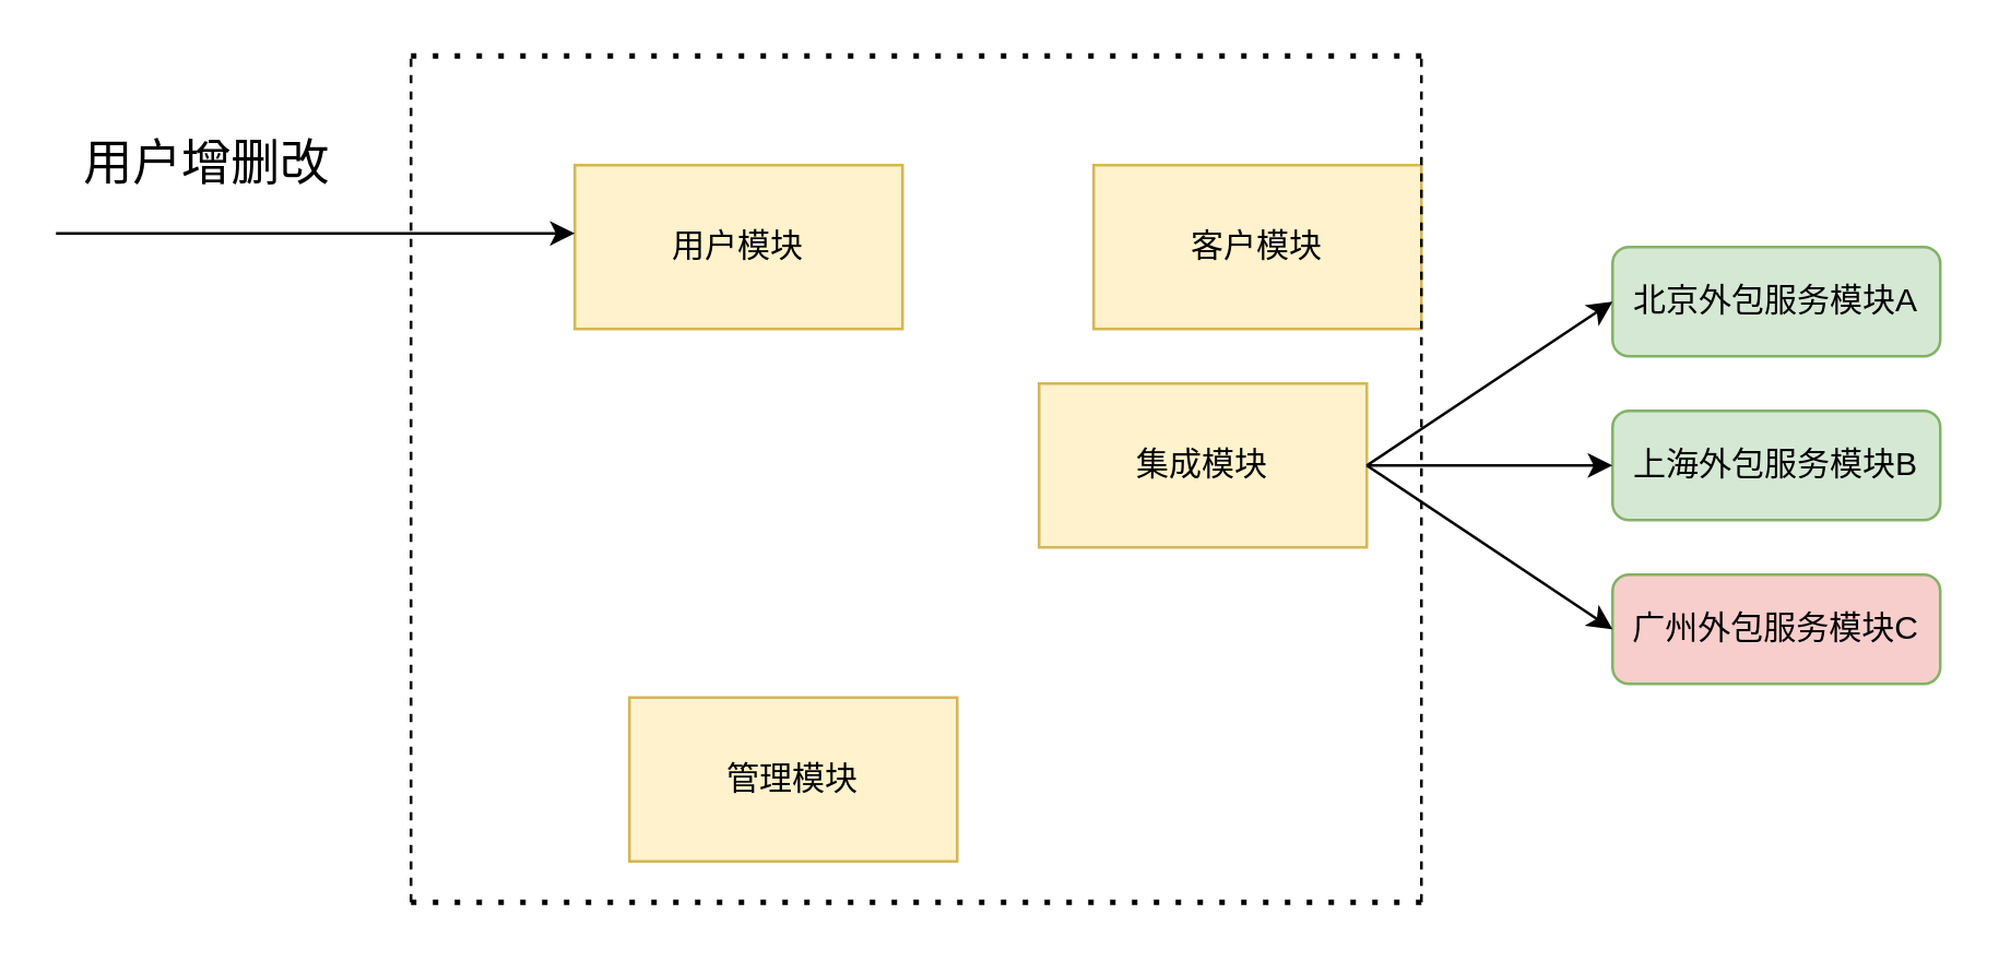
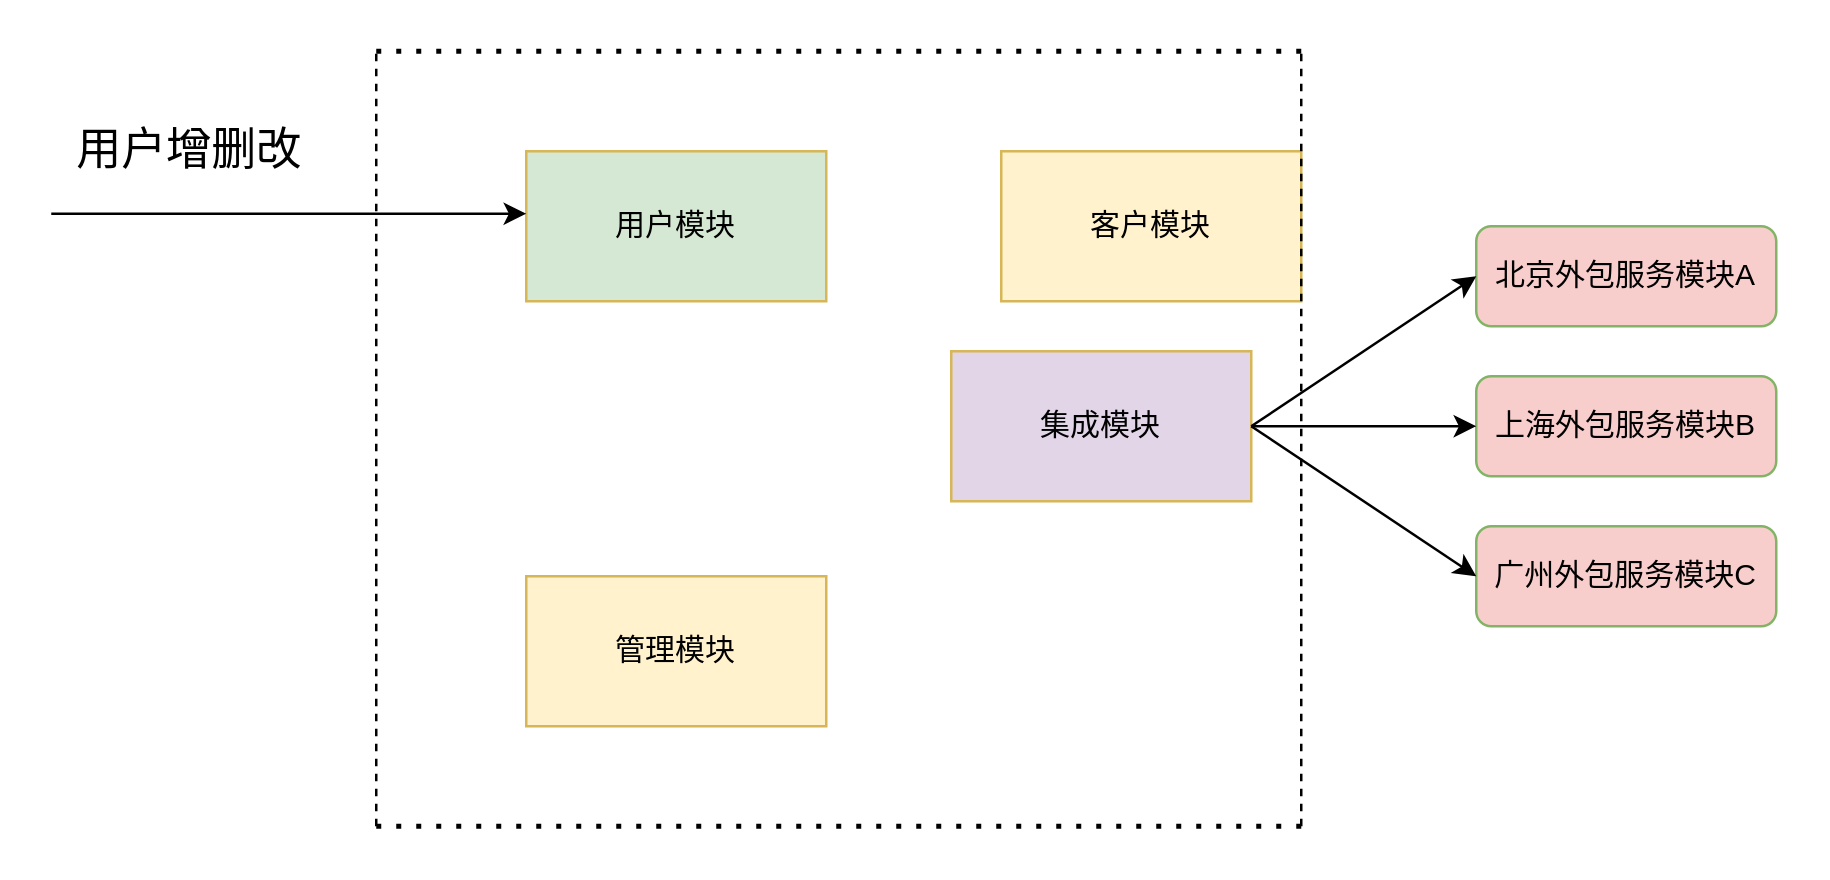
- <mxCell id="2" value="用户模块" style="rounded=0;whiteSpace=wrap;html=1;fillColor=#fff2cc;strokeColor=#d6b656;" vertex="1" parent="1"><mxGeometry x="210" y="60" width="120" height="60" as="geometry" /></mxCell>
+ <mxCell id="2" value="用户模块" style="rounded=0;whiteSpace=wrap;html=1;fillColor=#d5e8d4;strokeColor=#d6b656;" vertex="1" parent="1"><mxGeometry x="210" y="60" width="120" height="60" as="geometry" /></mxCell>
- <mxCell id="6" value="北京外包服务模块A" style="rounded=1;whiteSpace=wrap;html=1;fillColor=#d5e8d4;strokeColor=#82b366;" vertex="1" parent="1"><mxGeometry x="590" y="90" width="120" height="40" as="geometry" /></mxCell>
+ <mxCell id="6" value="北京外包服务模块A" style="rounded=1;whiteSpace=wrap;html=1;fillColor=#f8cecc;strokeColor=#82b366;" vertex="1" parent="1"><mxGeometry x="590" y="90" width="120" height="40" as="geometry" /></mxCell>
- <mxCell id="4" value="集成模块" style="rounded=0;whiteSpace=wrap;html=1;fillColor=#fff2cc;strokeColor=#d6b656;" vertex="1" parent="1"><mxGeometry x="380" y="140" width="120" height="60" as="geometry" /></mxCell>
+ <mxCell id="4" value="集成模块" style="rounded=0;whiteSpace=wrap;html=1;fillColor=#e1d5e7;strokeColor=#d6b656;" vertex="1" parent="1"><mxGeometry x="380" y="140" width="120" height="60" as="geometry" /></mxCell>
- <mxCell id="7" value="上海外包服务模块B" style="rounded=1;whiteSpace=wrap;html=1;fillColor=#d5e8d4;strokeColor=#82b366;" vertex="1" parent="1"><mxGeometry x="590" y="150" width="120" height="40" as="geometry" /></mxCell>
+ <mxCell id="7" value="上海外包服务模块B" style="rounded=1;whiteSpace=wrap;html=1;fillColor=#f8cecc;strokeColor=#82b366;" vertex="1" parent="1"><mxGeometry x="590" y="150" width="120" height="40" as="geometry" /></mxCell>
- <mxCell id="5" value="管理模块" style="rounded=0;whiteSpace=wrap;html=1;fillColor=#fff2cc;strokeColor=#d6b656;" vertex="1" parent="1"><mxGeometry x="230" y="255" width="120" height="60" as="geometry" /></mxCell>
+ <mxCell id="5" value="管理模块" style="rounded=0;whiteSpace=wrap;html=1;fillColor=#fff2cc;strokeColor=#d6b656;" vertex="1" parent="1"><mxGeometry x="210" y="230" width="120" height="60" as="geometry" /></mxCell>
